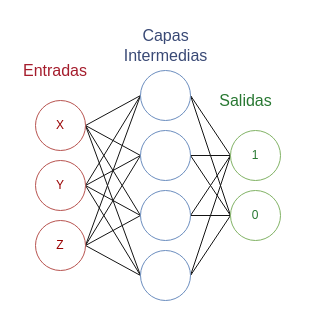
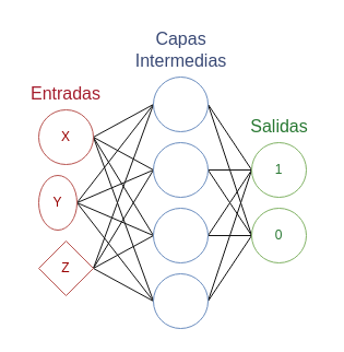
- <mxCell id="17" value="Entradas" style="text;html=1;align=center;verticalAlign=middle;whiteSpace=wrap;rounded=0;fontColor=light-dark(#a51d2d, #ededed);fontSize=16;" parent="1" vertex="1"><mxGeometry x="15" y="55" width="80" height="30" as="geometry" /></mxCell>
+ <mxCell id="17" value="Entradas" style="text;html=1;align=center;verticalAlign=middle;whiteSpace=wrap;rounded=0;fontColor=light-dark(#a51d2d, #ededed);fontSize=16;" parent="1" vertex="1"><mxGeometry x="20" y="70" width="80" height="30" as="geometry" /></mxCell>
- <mxCell id="32" value="Salidas" style="text;html=1;align=center;verticalAlign=middle;whiteSpace=wrap;rounded=0;fontColor=light-dark(#287832, #ededed);fontSize=16;" parent="1" vertex="1"><mxGeometry x="207.5" y="85" width="75" height="30" as="geometry" /></mxCell>
+ <mxCell id="32" value="Salidas" style="text;html=1;align=center;verticalAlign=middle;whiteSpace=wrap;rounded=0;fontColor=light-dark(#287832, #ededed);fontSize=16;" parent="1" vertex="1"><mxGeometry x="217.5" y="100" width="75" height="30" as="geometry" /></mxCell>
- <mxCell id="11" value="Y" style="ellipse;whiteSpace=wrap;html=1;aspect=fixed;fillColor=default;strokeColor=#b85450;align=center;verticalAlign=middle;fontFamily=Helvetica;fontSize=12;fontColor=#990000;" parent="1" vertex="1"><mxGeometry x="35" y="160" width="50" height="50" as="geometry" /></mxCell>
+ <mxCell id="11" value="Y" style="ellipse;whiteSpace=wrap;html=1;aspect=fixed;fillColor=default;strokeColor=#b85450;align=center;verticalAlign=middle;fontFamily=Helvetica;fontSize=12;fontColor=#990000;" parent="1" vertex="1"><mxGeometry x="35" y="160" width="35" height="50" as="geometry" /></mxCell>
- <mxCell id="16" value="Z" style="ellipse;whiteSpace=wrap;html=1;aspect=fixed;fillColor=default;strokeColor=#b85450;align=center;verticalAlign=middle;fontFamily=Helvetica;fontSize=12;fontColor=#990000;" parent="1" vertex="1"><mxGeometry x="35" y="220" width="50" height="50" as="geometry" /></mxCell>
+ <mxCell id="16" value="Z" style="rhombus;whiteSpace=wrap;html=1;aspect=fixed;fillColor=default;strokeColor=#b85450;align=center;verticalAlign=middle;fontFamily=Helvetica;fontSize=12;fontColor=#990000;" parent="1" vertex="1"><mxGeometry x="35" y="220" width="50" height="50" as="geometry" /></mxCell>
